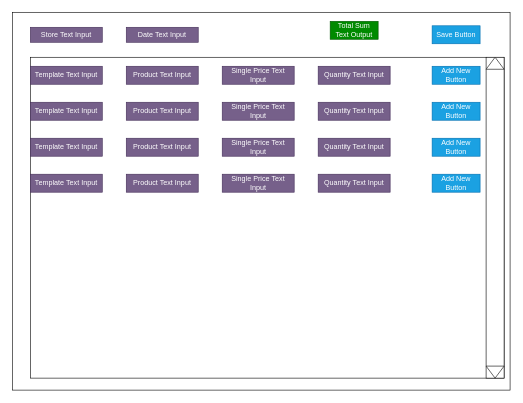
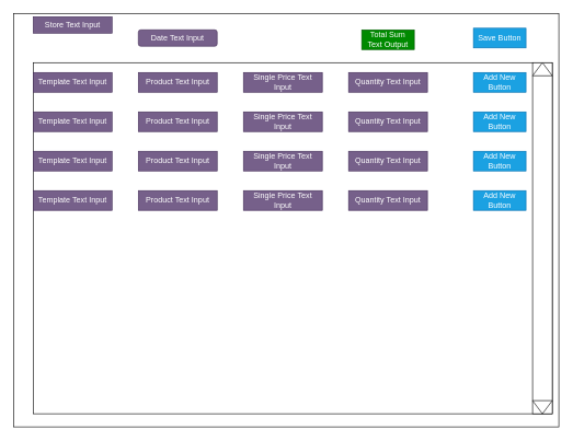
- <mxCell id="27" value="Total Sum Text Output" style="rounded=0;whiteSpace=wrap;html=1;fillColor=#008a00;strokeColor=#005700;fontColor=#ffffff;" vertex="1" parent="1"><mxGeometry x="550" y="35" width="80" height="30" as="geometry" /></mxCell>
+ <mxCell id="27" value="Total Sum Text Output" style="rounded=0;whiteSpace=wrap;html=1;fillColor=#008a00;strokeColor=#005700;fontColor=#ffffff;" vertex="1" parent="1"><mxGeometry x="550" y="45" width="80" height="30" as="geometry" /></mxCell>
- <mxCell id="5" value="Store Text Input" style="whiteSpace=wrap;html=1;fillColor=#76608a;strokeColor=#432D57;fontColor=#ffffff;" vertex="1" parent="1"><mxGeometry x="50" y="45" width="120" height="25" as="geometry" /></mxCell>
+ <mxCell id="5" value="Store Text Input" style="whiteSpace=wrap;html=1;fillColor=#76608a;strokeColor=#432D57;fontColor=#ffffff;" vertex="1" parent="1"><mxGeometry x="50" y="25" width="120" height="25" as="geometry" /></mxCell>
- <mxCell id="6" value="Date Text Input" style="whiteSpace=wrap;html=1;fillColor=#76608a;strokeColor=#432D57;fontColor=#ffffff;" vertex="1" parent="1"><mxGeometry x="210" y="45" width="120" height="25" as="geometry" /></mxCell>
+ <mxCell id="6" value="Date Text Input" style="whiteSpace=wrap;html=1;fillColor=#76608a;strokeColor=#432D57;fontColor=#ffffff;rounded=1;" vertex="1" parent="1"><mxGeometry x="210" y="45" width="120" height="25" as="geometry" /></mxCell>
